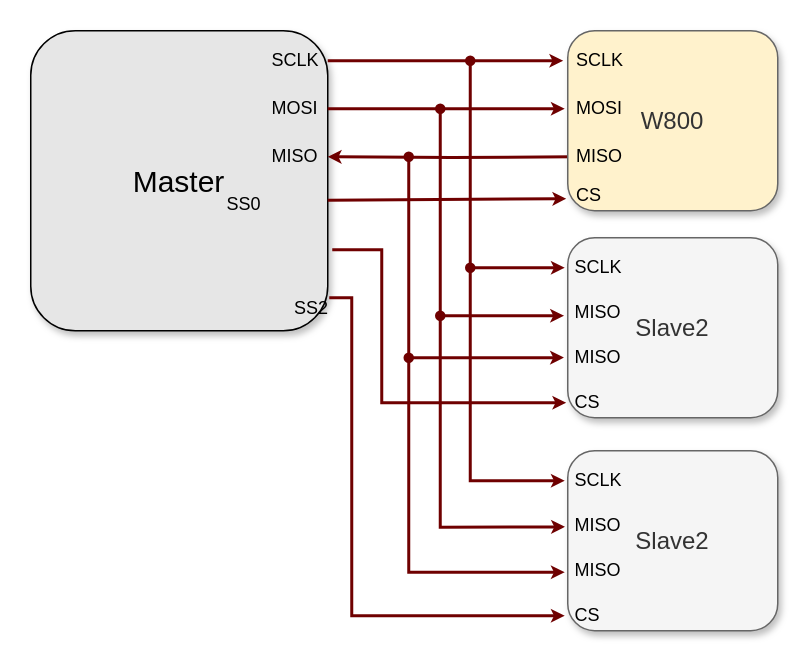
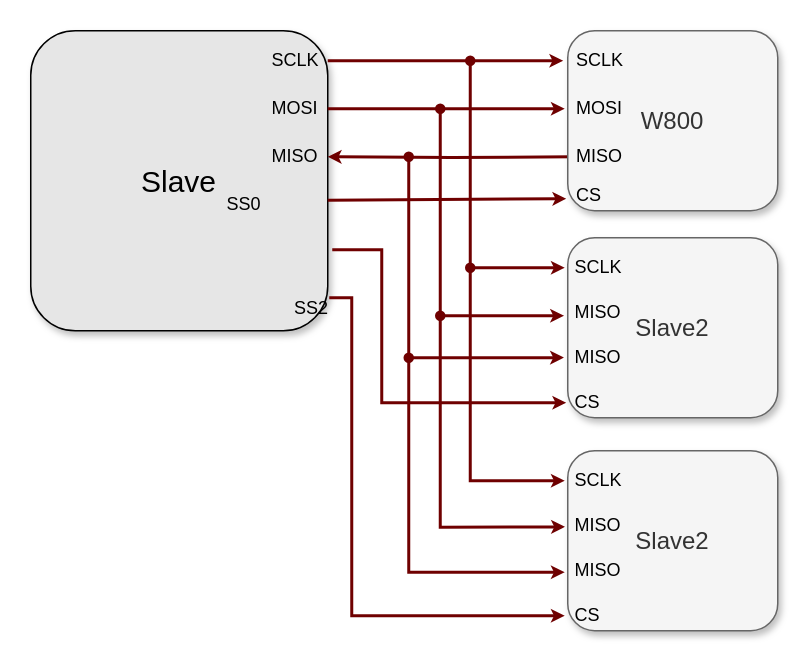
- <mxCell id="11" value="&lt;span style=&quot;font-size: 16px;&quot;&gt;W800&lt;/span&gt;" style="rounded=1;whiteSpace=wrap;html=1;shadow=1;fillColor=#fff2cc;fontColor=#333333;strokeColor=#666666;" vertex="1" parent="1"><mxGeometry x="378" y="20" width="140" height="120" as="geometry" /></mxCell>
+ <mxCell id="11" value="&lt;span style=&quot;font-size: 16px;&quot;&gt;W800&lt;/span&gt;" style="rounded=1;whiteSpace=wrap;html=1;shadow=1;fillColor=#f5f5f5;fontColor=#333333;strokeColor=#666666;" vertex="1" parent="1"><mxGeometry x="378" y="20" width="140" height="120" as="geometry" /></mxCell>
- <mxCell id="2" value="&lt;font style=&quot;font-size: 20px;&quot;&gt;Master&lt;/font&gt;" style="rounded=1;whiteSpace=wrap;html=1;shadow=1;glass=0;fillColor=#E6E6E6;" vertex="1" parent="1"><mxGeometry x="20" y="20" width="198" height="200" as="geometry" /></mxCell>
+ <mxCell id="2" value="&lt;font style=&quot;font-size: 20px;&quot;&gt;Slave&lt;/font&gt;" style="rounded=1;whiteSpace=wrap;html=1;shadow=1;glass=0;fillColor=#E6E6E6;" vertex="1" parent="1"><mxGeometry x="20" y="20" width="198" height="200" as="geometry" /></mxCell>
